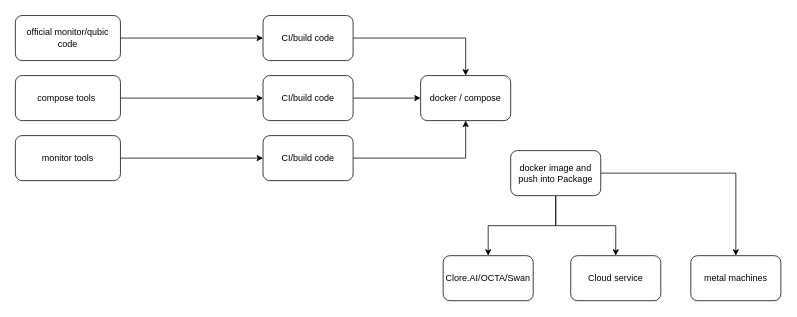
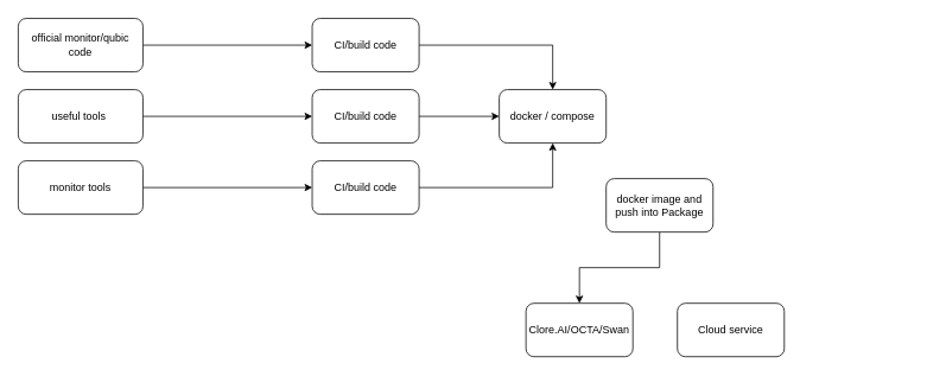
- <mxCell id="13" value="compose tools&amp;nbsp;" style="rounded=1;whiteSpace=wrap;html=1;" vertex="1" parent="1"><mxGeometry x="20" y="100" width="140" height="60" as="geometry" /></mxCell>
+ <mxCell id="13" value="useful tools&amp;nbsp;" style="rounded=1;whiteSpace=wrap;html=1;" vertex="1" parent="1"><mxGeometry x="20" y="100" width="140" height="60" as="geometry" /></mxCell>
- <mxCell id="6" style="edgeStyle=orthogonalEdgeStyle;rounded=0;orthogonalLoop=1;jettySize=auto;html=1;" edge="1" parent="1" source="7" target="21"><mxGeometry relative="1" as="geometry" /></mxCell>
- <mxCell id="4" style="edgeStyle=orthogonalEdgeStyle;rounded=0;orthogonalLoop=1;jettySize=auto;html=1;" edge="1" parent="1" source="7" target="10"><mxGeometry relative="1" as="geometry" /></mxCell>
- <mxCell id="21" value="metal machines" style="rounded=1;whiteSpace=wrap;html=1;" vertex="1" parent="1"><mxGeometry x="920" y="340" width="120" height="60" as="geometry" /></mxCell>
